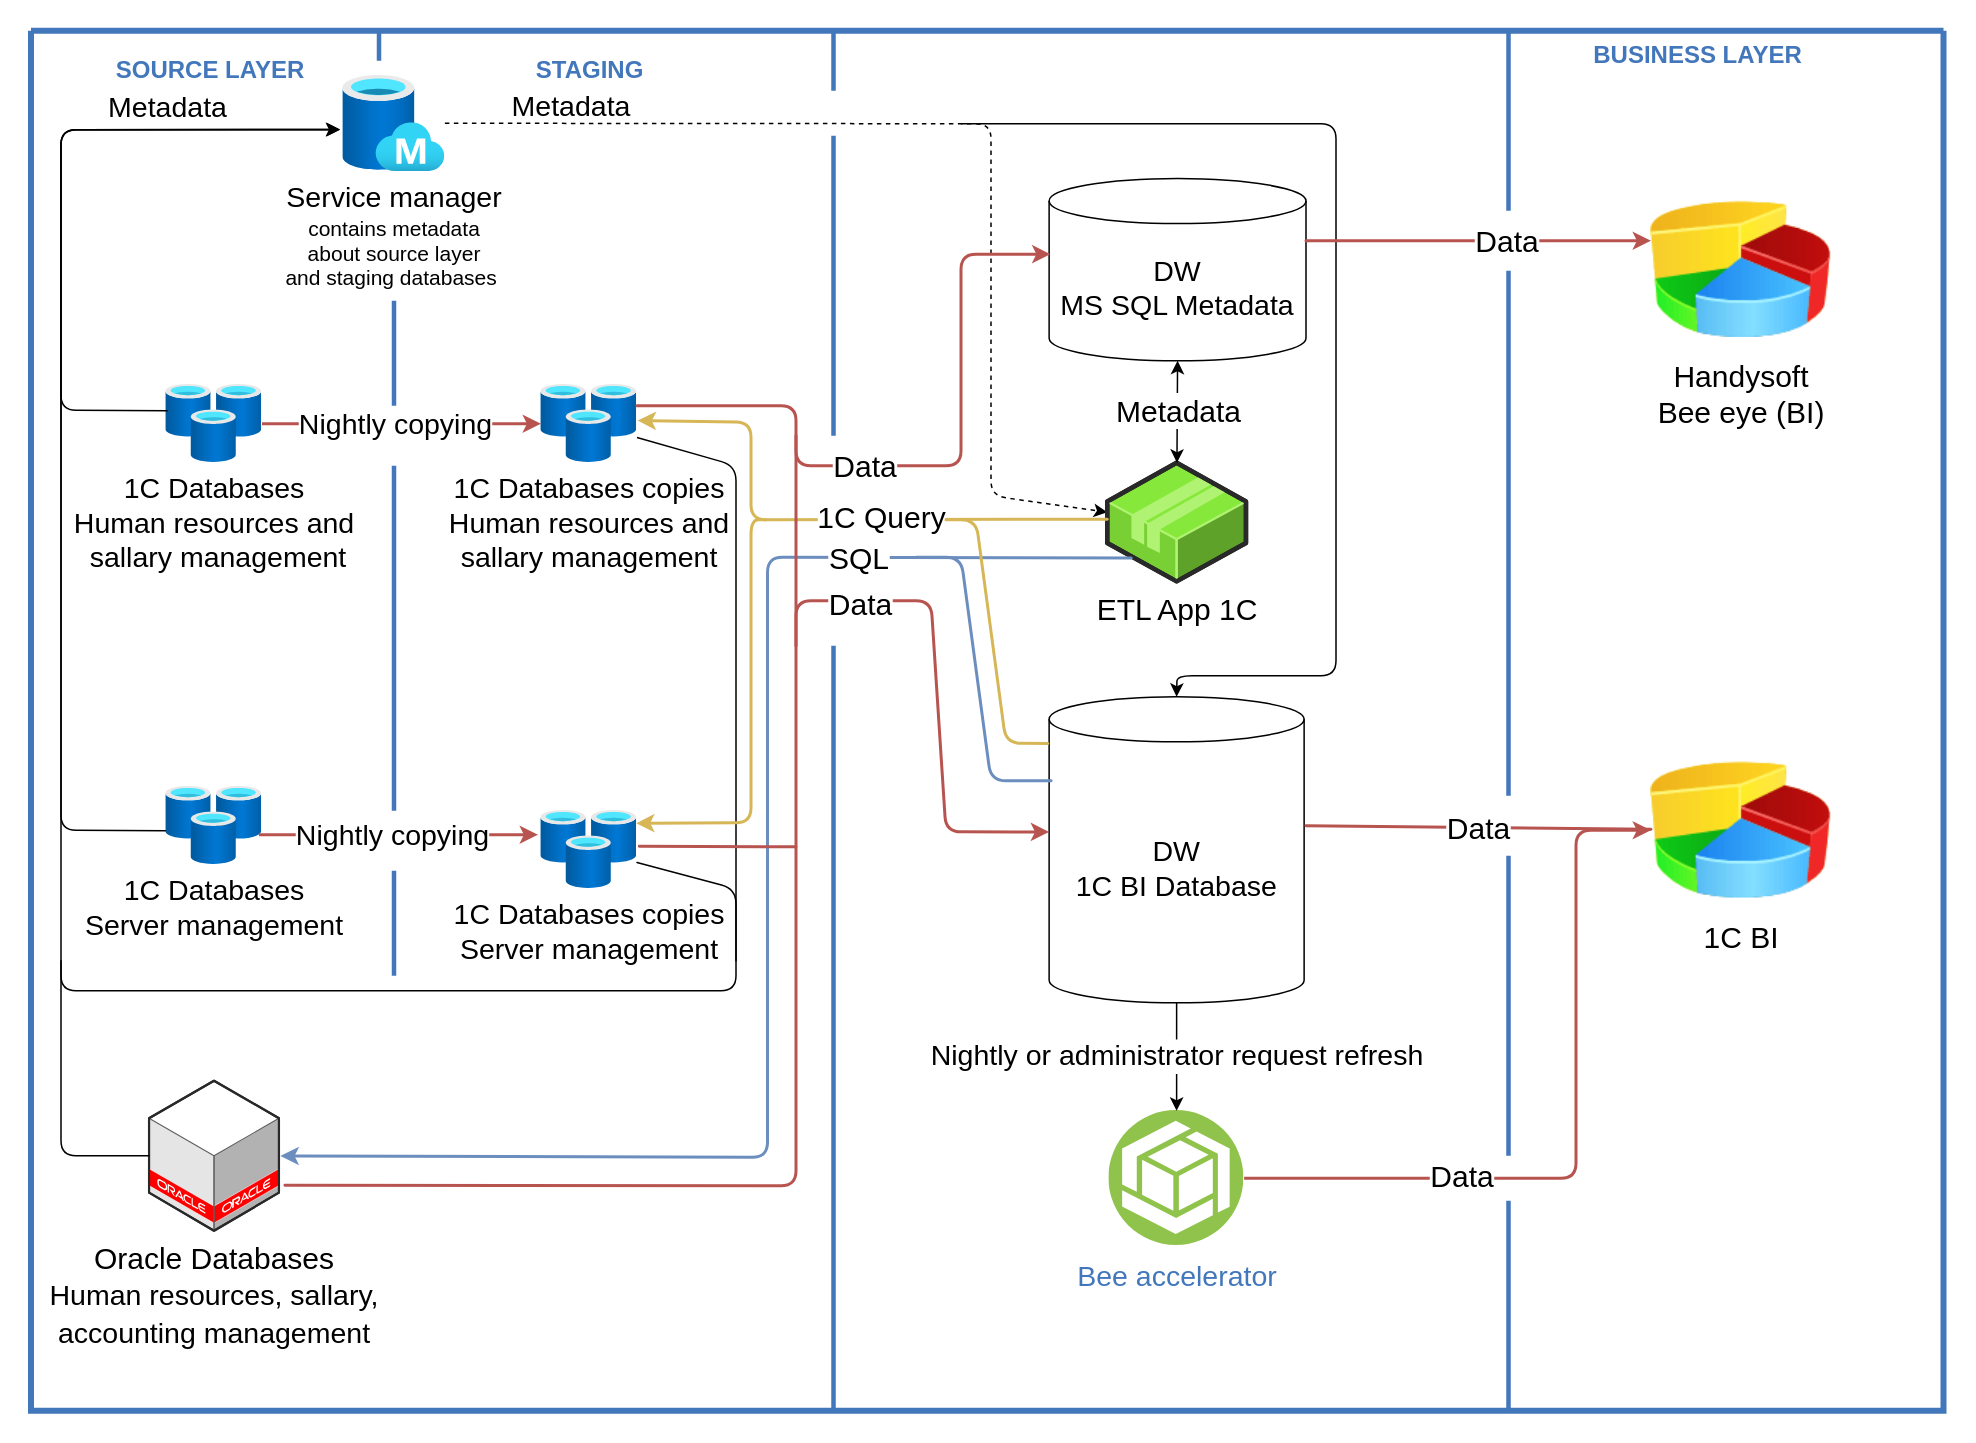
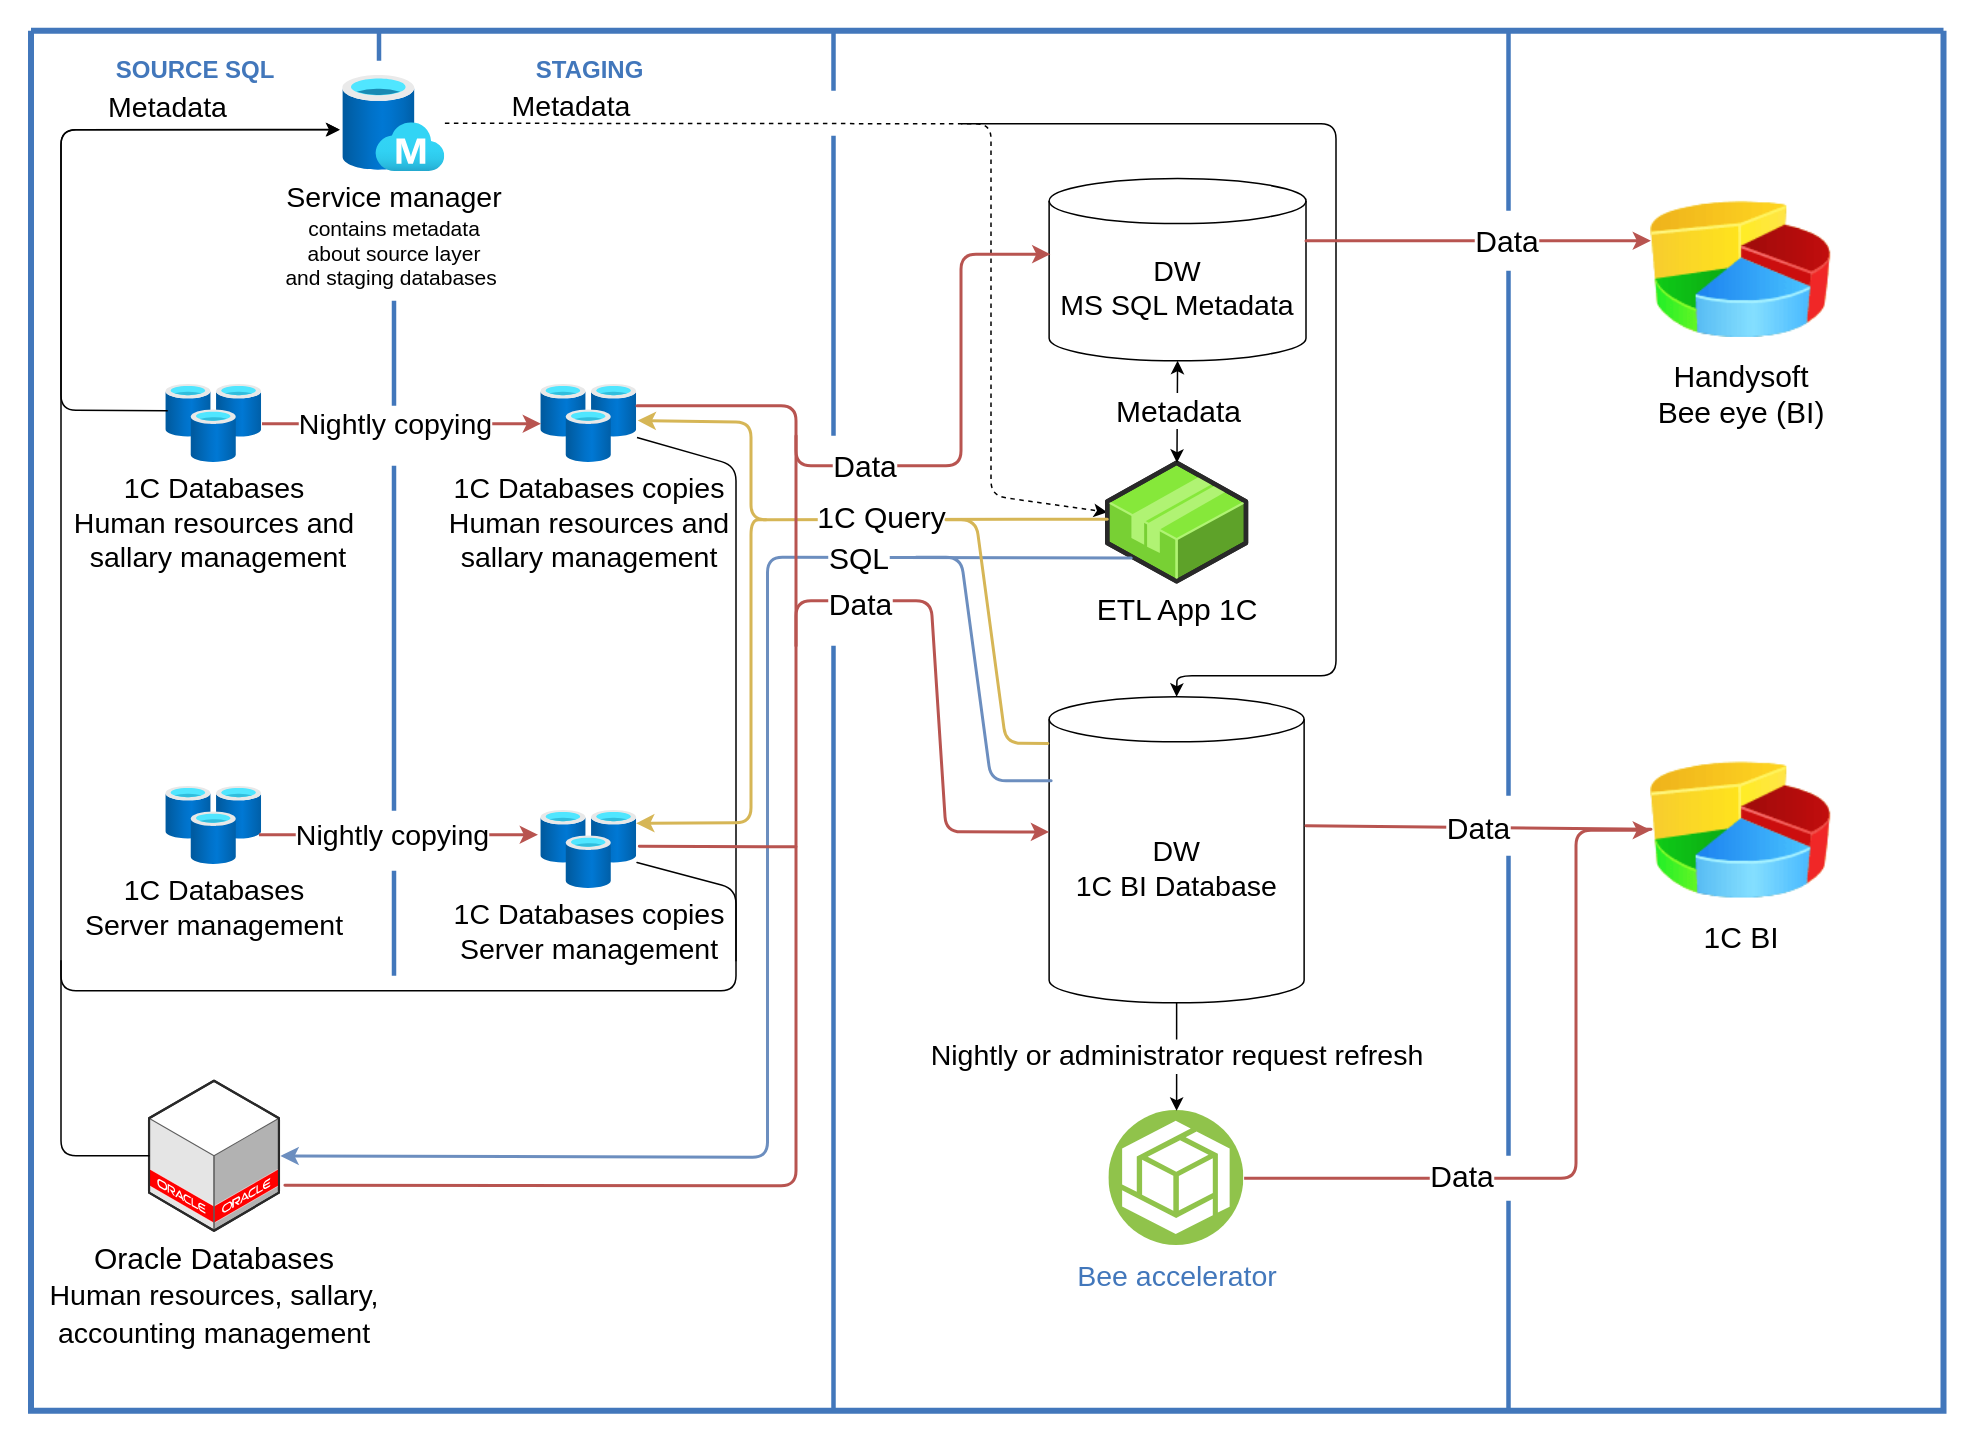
- <mxCell id="5" value="BUSINESS LAYER" style="text;html=1;align=left;verticalAlign=top;fontColor=#4277BB;shadow=0;dashed=0;strokeColor=none;fillColor=none;labelBackgroundColor=none;fontStyle=1;fontSize=16;spacingLeft=5;" parent="2" vertex="1"><mxGeometry x="1035" width="210" height="30" as="geometry" /></mxCell>
- <mxCell id="19" value="SOURCE LAYER" style="text;html=1;align=left;verticalAlign=top;fontColor=#4277BB;shadow=0;dashed=0;strokeColor=none;fillColor=none;labelBackgroundColor=none;fontStyle=1;fontSize=16;spacingLeft=5;" vertex="1" parent="2"><mxGeometry x="50" y="9.5" width="130" height="30" as="geometry" /></mxCell>
+ <mxCell id="19" value="SOURCE SQL" style="text;html=1;align=left;verticalAlign=top;fontColor=#4277BB;shadow=0;dashed=0;strokeColor=none;fillColor=none;labelBackgroundColor=none;fontStyle=1;fontSize=16;spacingLeft=5;" vertex="1" parent="2"><mxGeometry x="50" y="9.5" width="130" height="30" as="geometry" /></mxCell>
- <mxCell id="34" value="" style="endArrow=classic;html=1;fontSize=20;exitX=-0.001;exitY=0.563;exitDx=0;exitDy=0;exitPerimeter=0;entryX=-0.027;entryY=0.559;entryDx=0;entryDy=0;entryPerimeter=0;" edge="1" parent="2" source="11" target="32"><mxGeometry width="50" height="50" relative="1" as="geometry"><mxPoint x="450" y="460" as="sourcePoint" /><mxPoint x="500" y="410" as="targetPoint" /><Array as="points"><mxPoint x="20" y="533" /><mxPoint x="20" y="66" /></Array></mxGeometry></mxCell>
